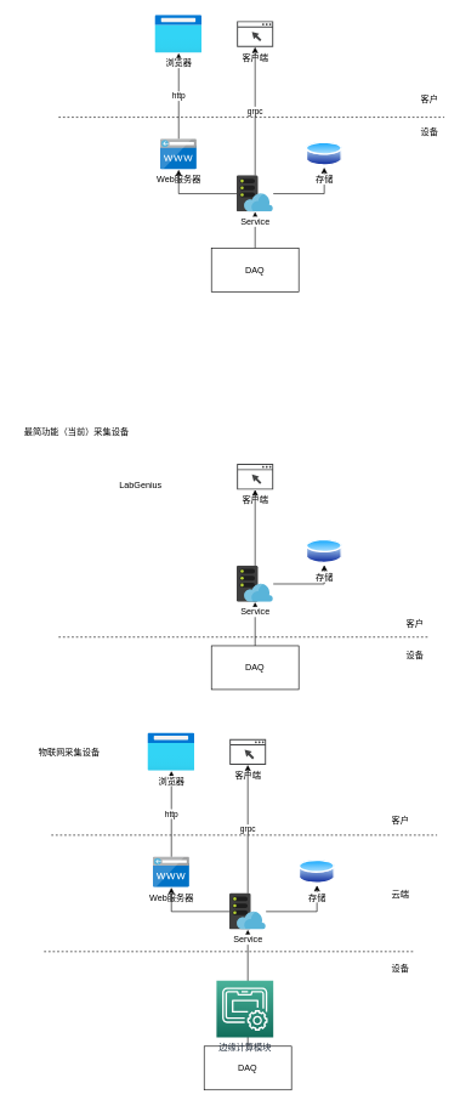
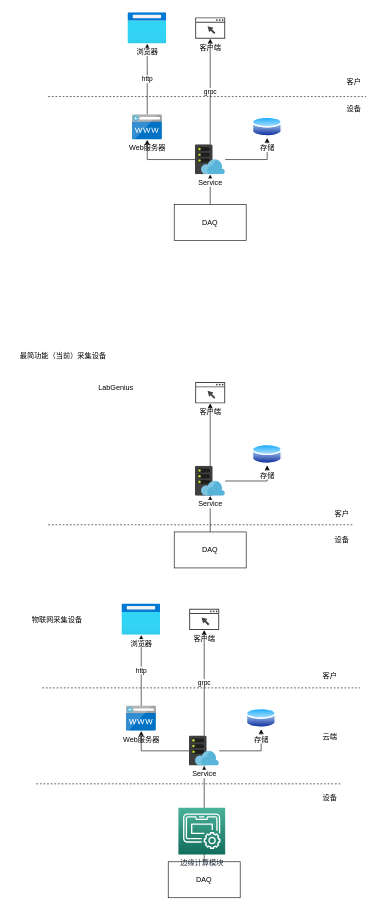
- <mxCell id="23" value="LabGenius" style="text;html=1;strokeColor=none;fillColor=none;align=center;verticalAlign=middle;whiteSpace=wrap;rounded=0;" vertex="1" parent="1"><mxGeometry x="173" y="656" width="40" height="20" as="geometry" /></mxCell>
+ <mxCell id="23" value="LabGenius" style="text;html=1;strokeColor=none;fillColor=none;align=center;verticalAlign=middle;whiteSpace=wrap;rounded=0;" vertex="1" parent="1"><mxGeometry x="173" y="636" width="40" height="20" as="geometry" /></mxCell>
